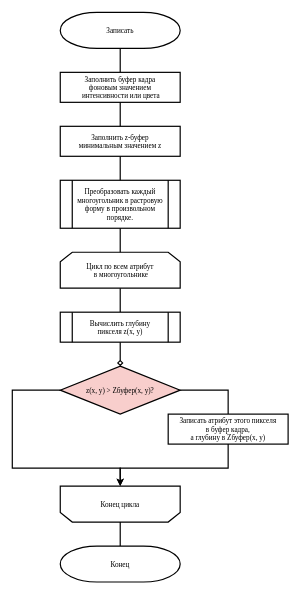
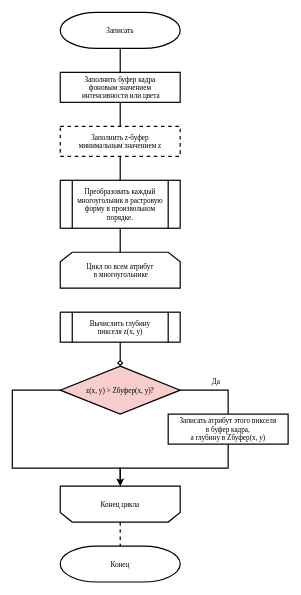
- <mxCell id="5" value="Заполнить z-буфер &#10;минимальным значением z" style="rounded=0;fontFamily=Times New Roman;strokeWidth=2;fontSize=12;" parent="1" vertex="1"><mxGeometry x="100" y="210" width="200" height="50" as="geometry" /></mxCell>
+ <mxCell id="5" value="Заполнить z-буфер &#10;минимальным значением z" style="rounded=0;fontFamily=Times New Roman;strokeWidth=2;fontSize=12;dashed=1;" parent="1" vertex="1"><mxGeometry x="100" y="210" width="200" height="50" as="geometry" /></mxCell>
- <mxCell id="11" value="" style="endArrow=none;rounded=0;fontFamily=Times New Roman;endFill=0;strokeWidth=2;fontSize=12;" parent="1" source="9" target="12" edge="1"><mxGeometry width="50" height="50" relative="1" as="geometry"><mxPoint x="210" y="450" as="sourcePoint" /><mxPoint x="210" y="610" as="targetPoint" /></mxGeometry></mxCell>
+ <mxCell id="16" value="Да" style="text;align=center;verticalAlign=middle;resizable=0;points=[];autosize=1;strokeColor=none;fillColor=none;fontFamily=Times New Roman;strokeWidth=2;fontSize=12;" parent="1" vertex="1"><mxGeometry x="340" y="620" width="40" height="30" as="geometry" /></mxCell>
- <mxCell id="22" value="" style="endArrow=none;rounded=0;fontFamily=Times New Roman;endFill=0;strokeWidth=2;fontSize=12;" parent="1" source="20" target="21" edge="1"><mxGeometry width="50" height="50" relative="1" as="geometry"><mxPoint x="180" y="900" as="sourcePoint" /><mxPoint x="230" y="850" as="targetPoint" /></mxGeometry></mxCell>
+ <mxCell id="22" value="" style="endArrow=none;rounded=0;fontFamily=Times New Roman;endFill=0;strokeWidth=2;fontSize=12;dashed=1;" parent="1" source="20" target="21" edge="1"><mxGeometry width="50" height="50" relative="1" as="geometry"><mxPoint x="180" y="900" as="sourcePoint" /><mxPoint x="230" y="850" as="targetPoint" /></mxGeometry></mxCell>
